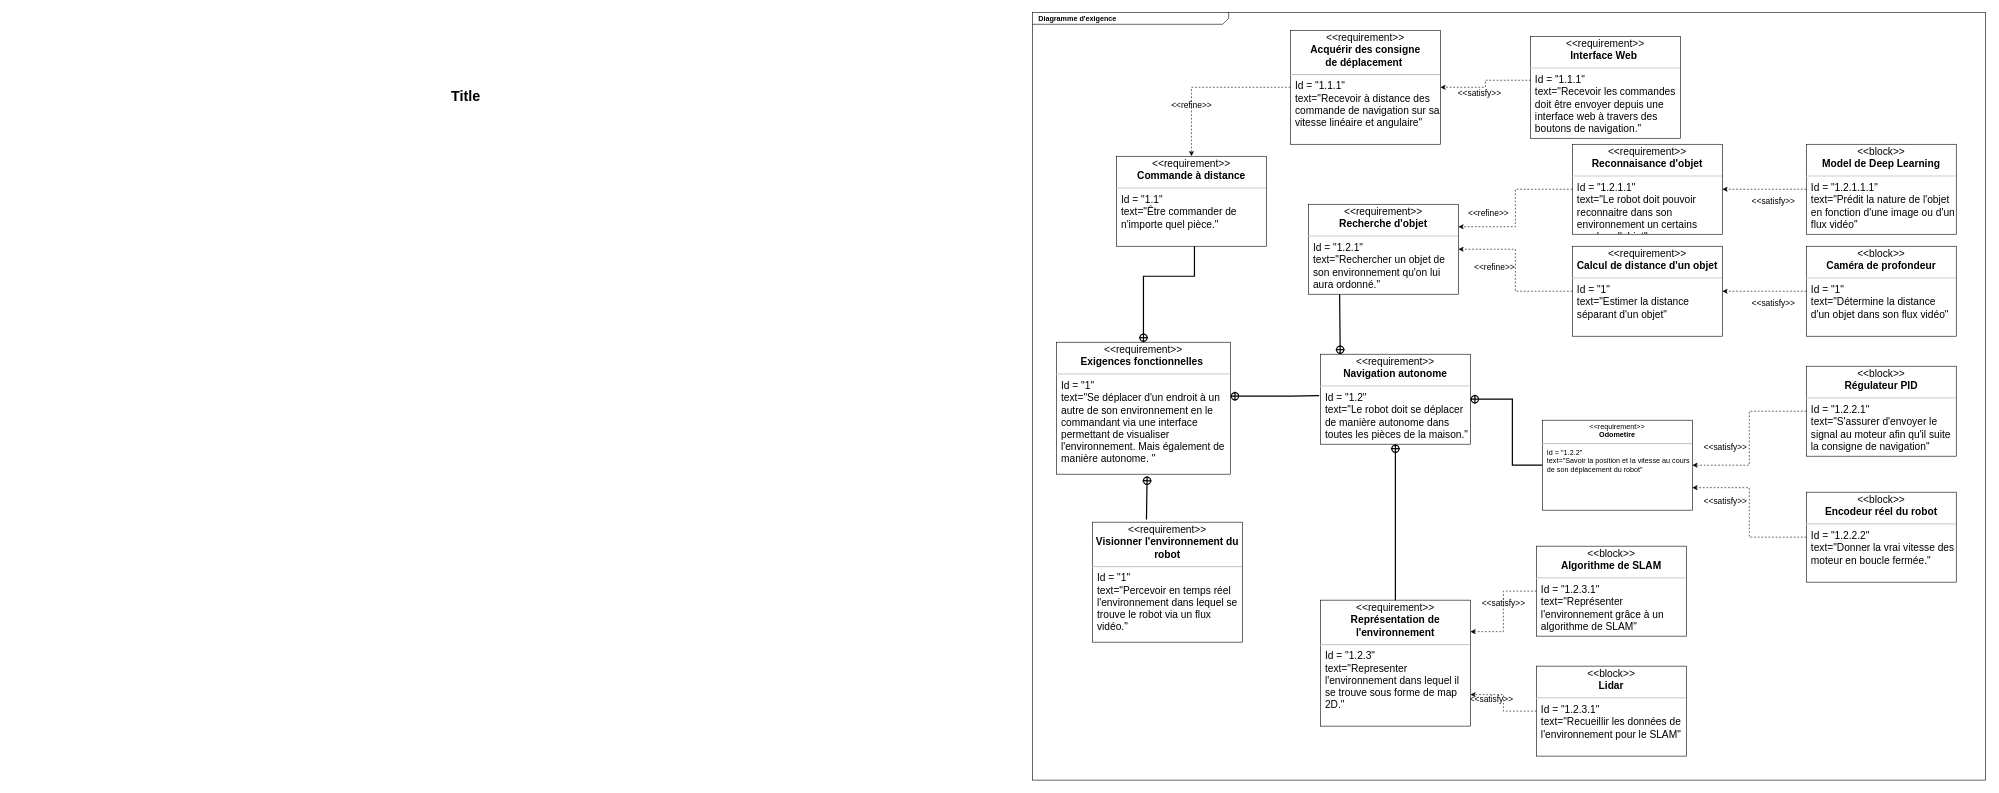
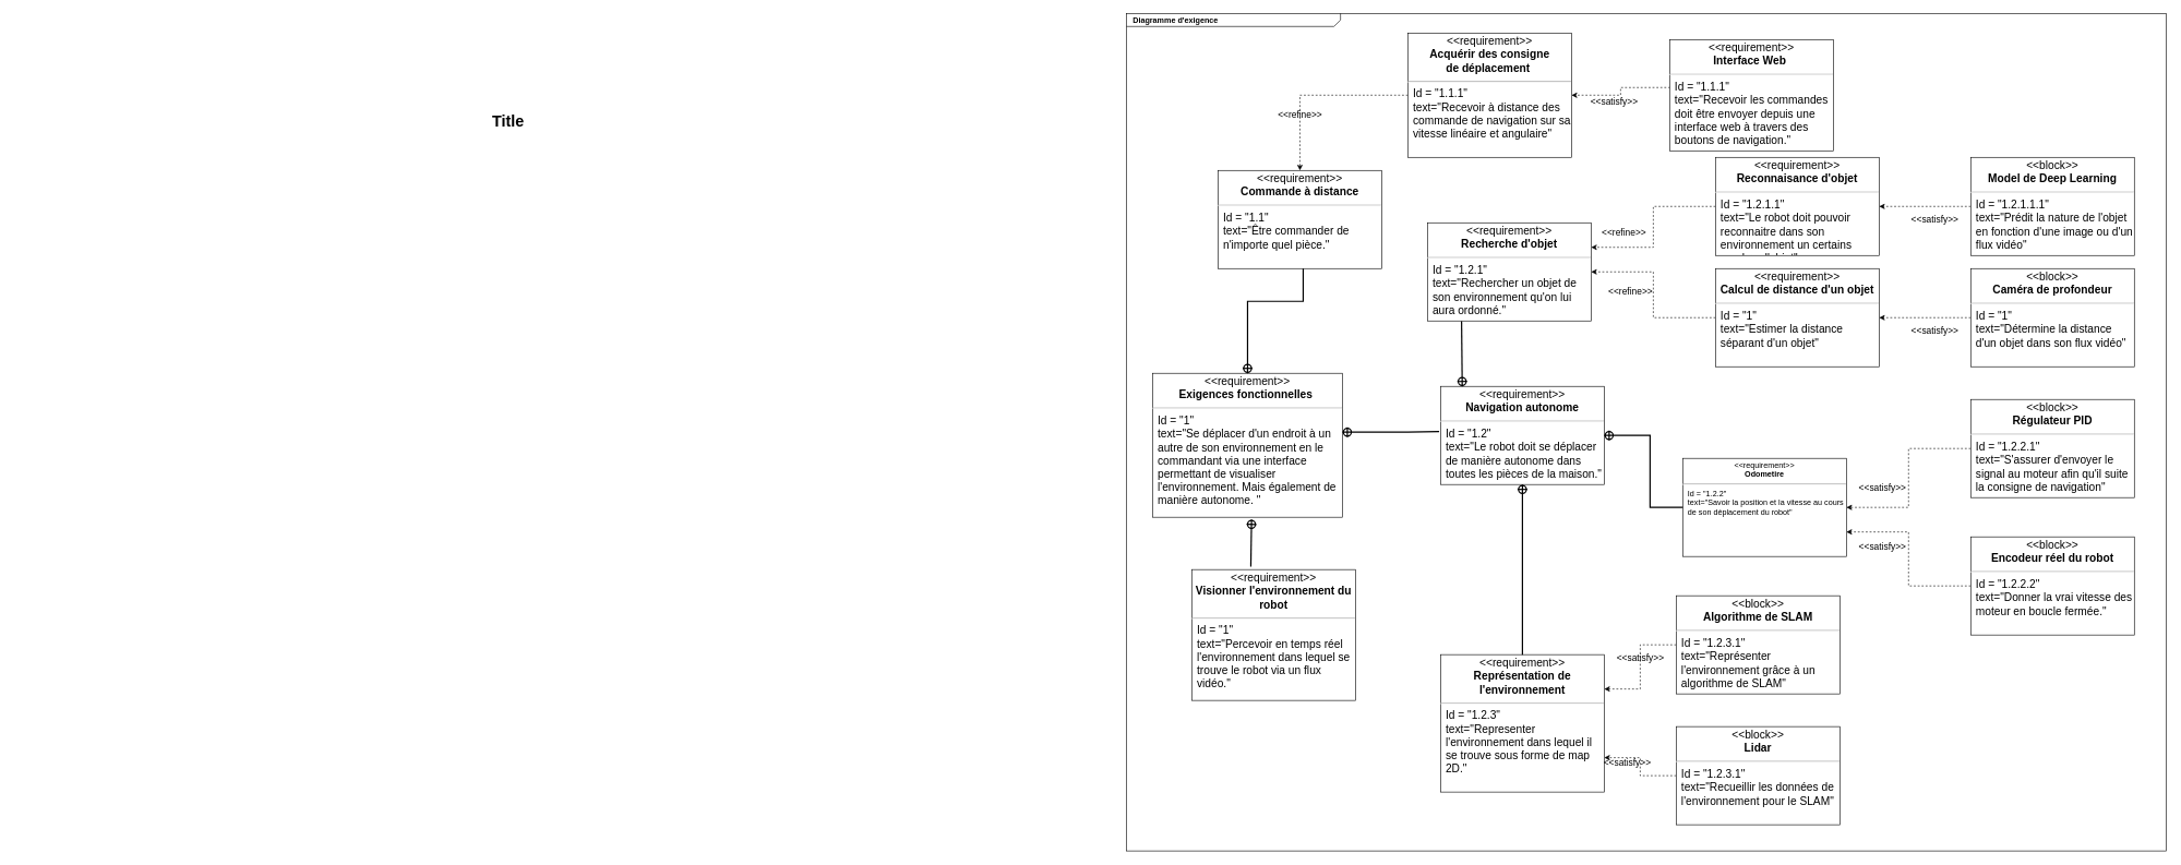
- <mxCell id="4" value="Title" style="text;strokeColor=none;fillColor=none;html=1;fontSize=24;fontStyle=1;verticalAlign=middle;align=center;" parent="1" vertex="1"><mxGeometry x="20" y="140" width="1510" height="40" as="geometry" /></mxCell>
+ <mxCell id="4" value="Title" style="text;strokeColor=none;fillColor=none;html=1;fontSize=24;fontStyle=1;verticalAlign=middle;align=center;" parent="1" vertex="1"><mxGeometry x="20" y="165" width="1510" height="40" as="geometry" /></mxCell>
